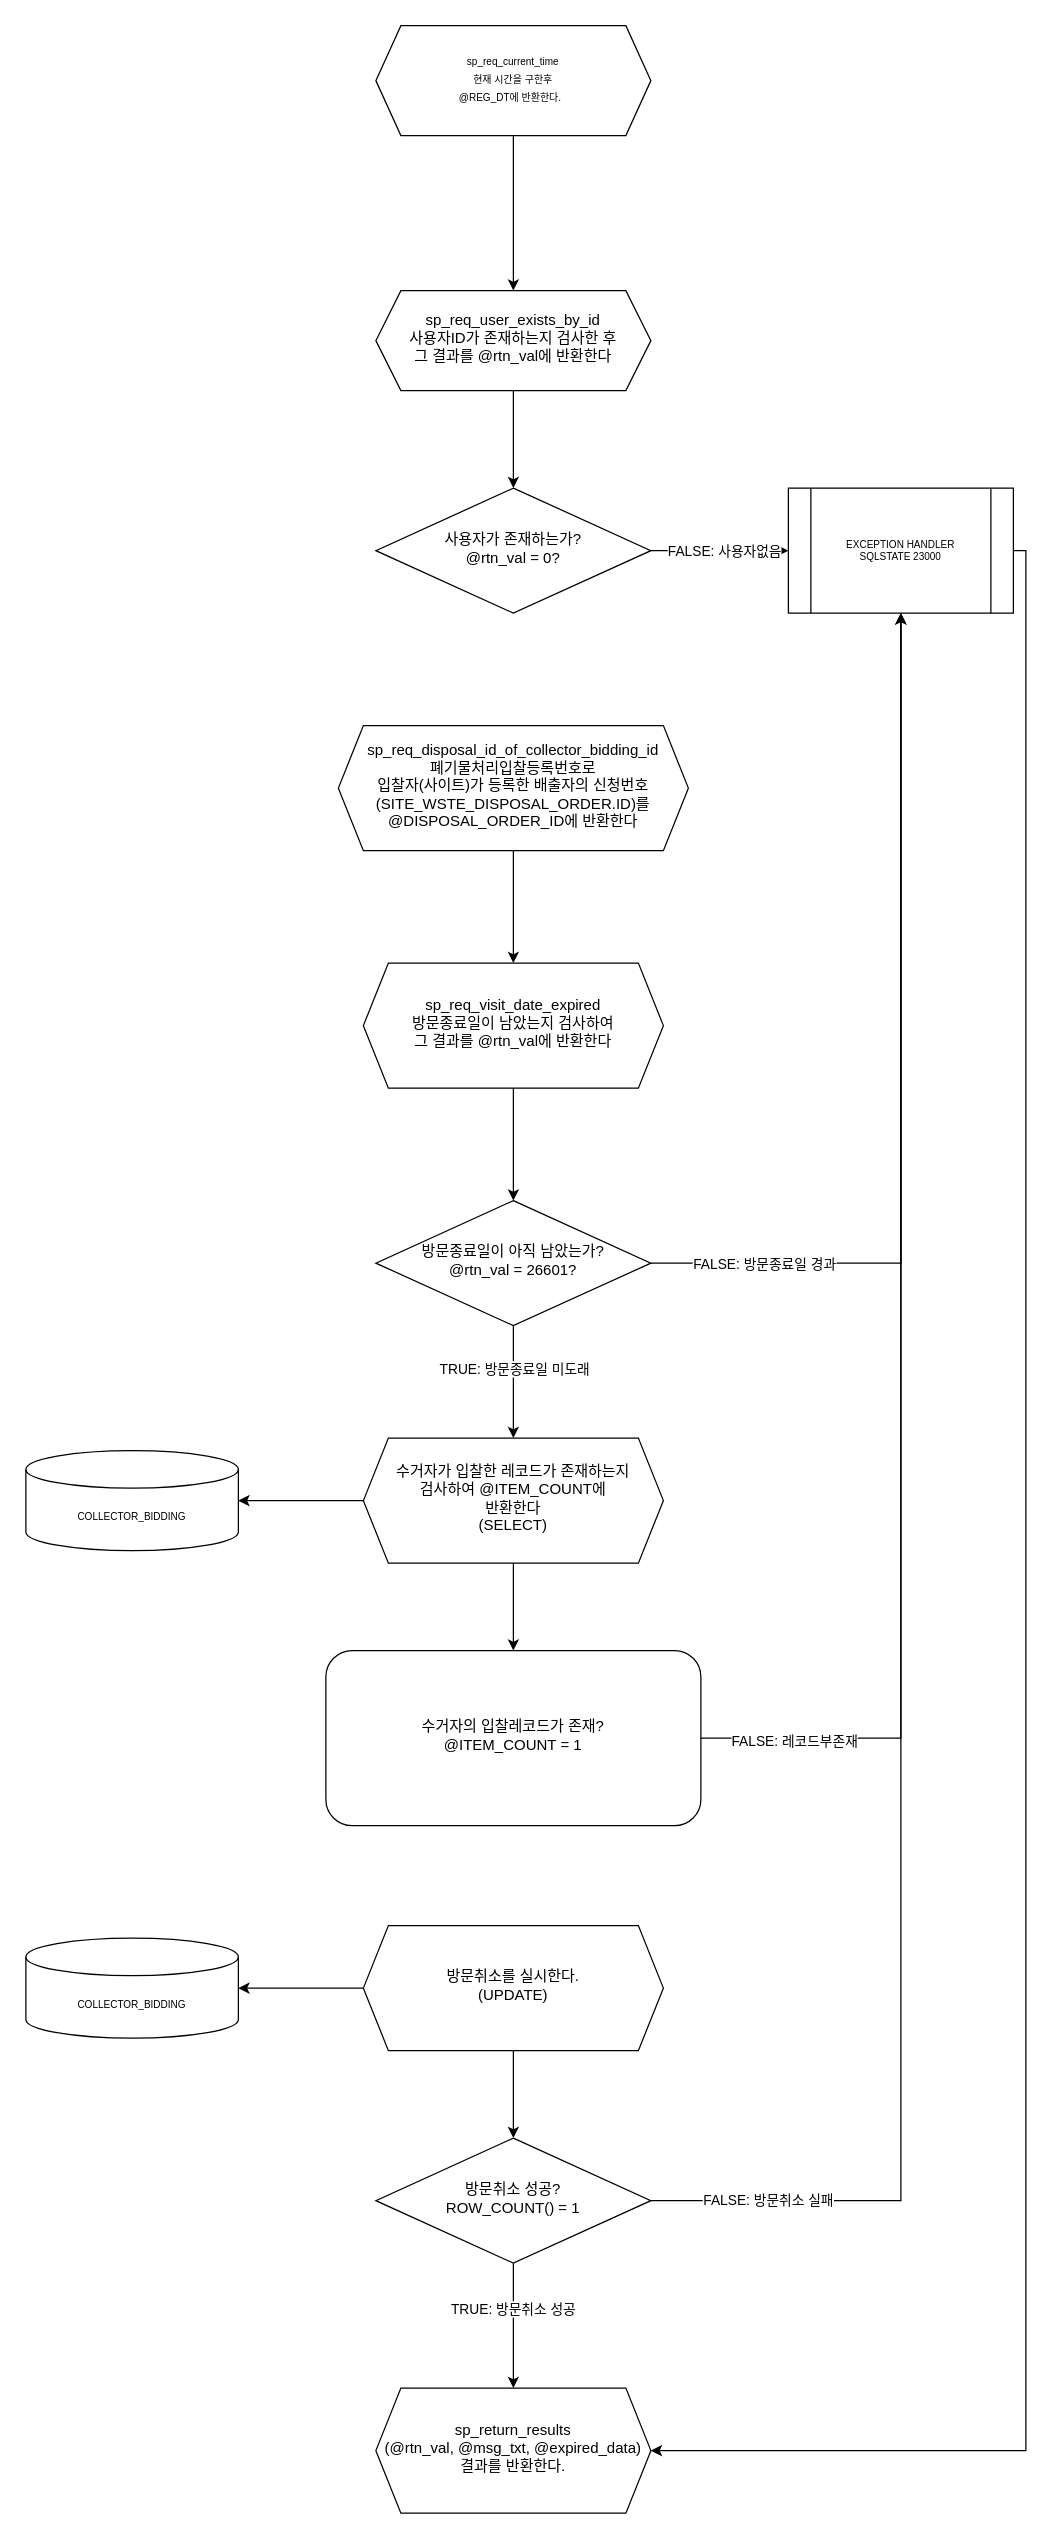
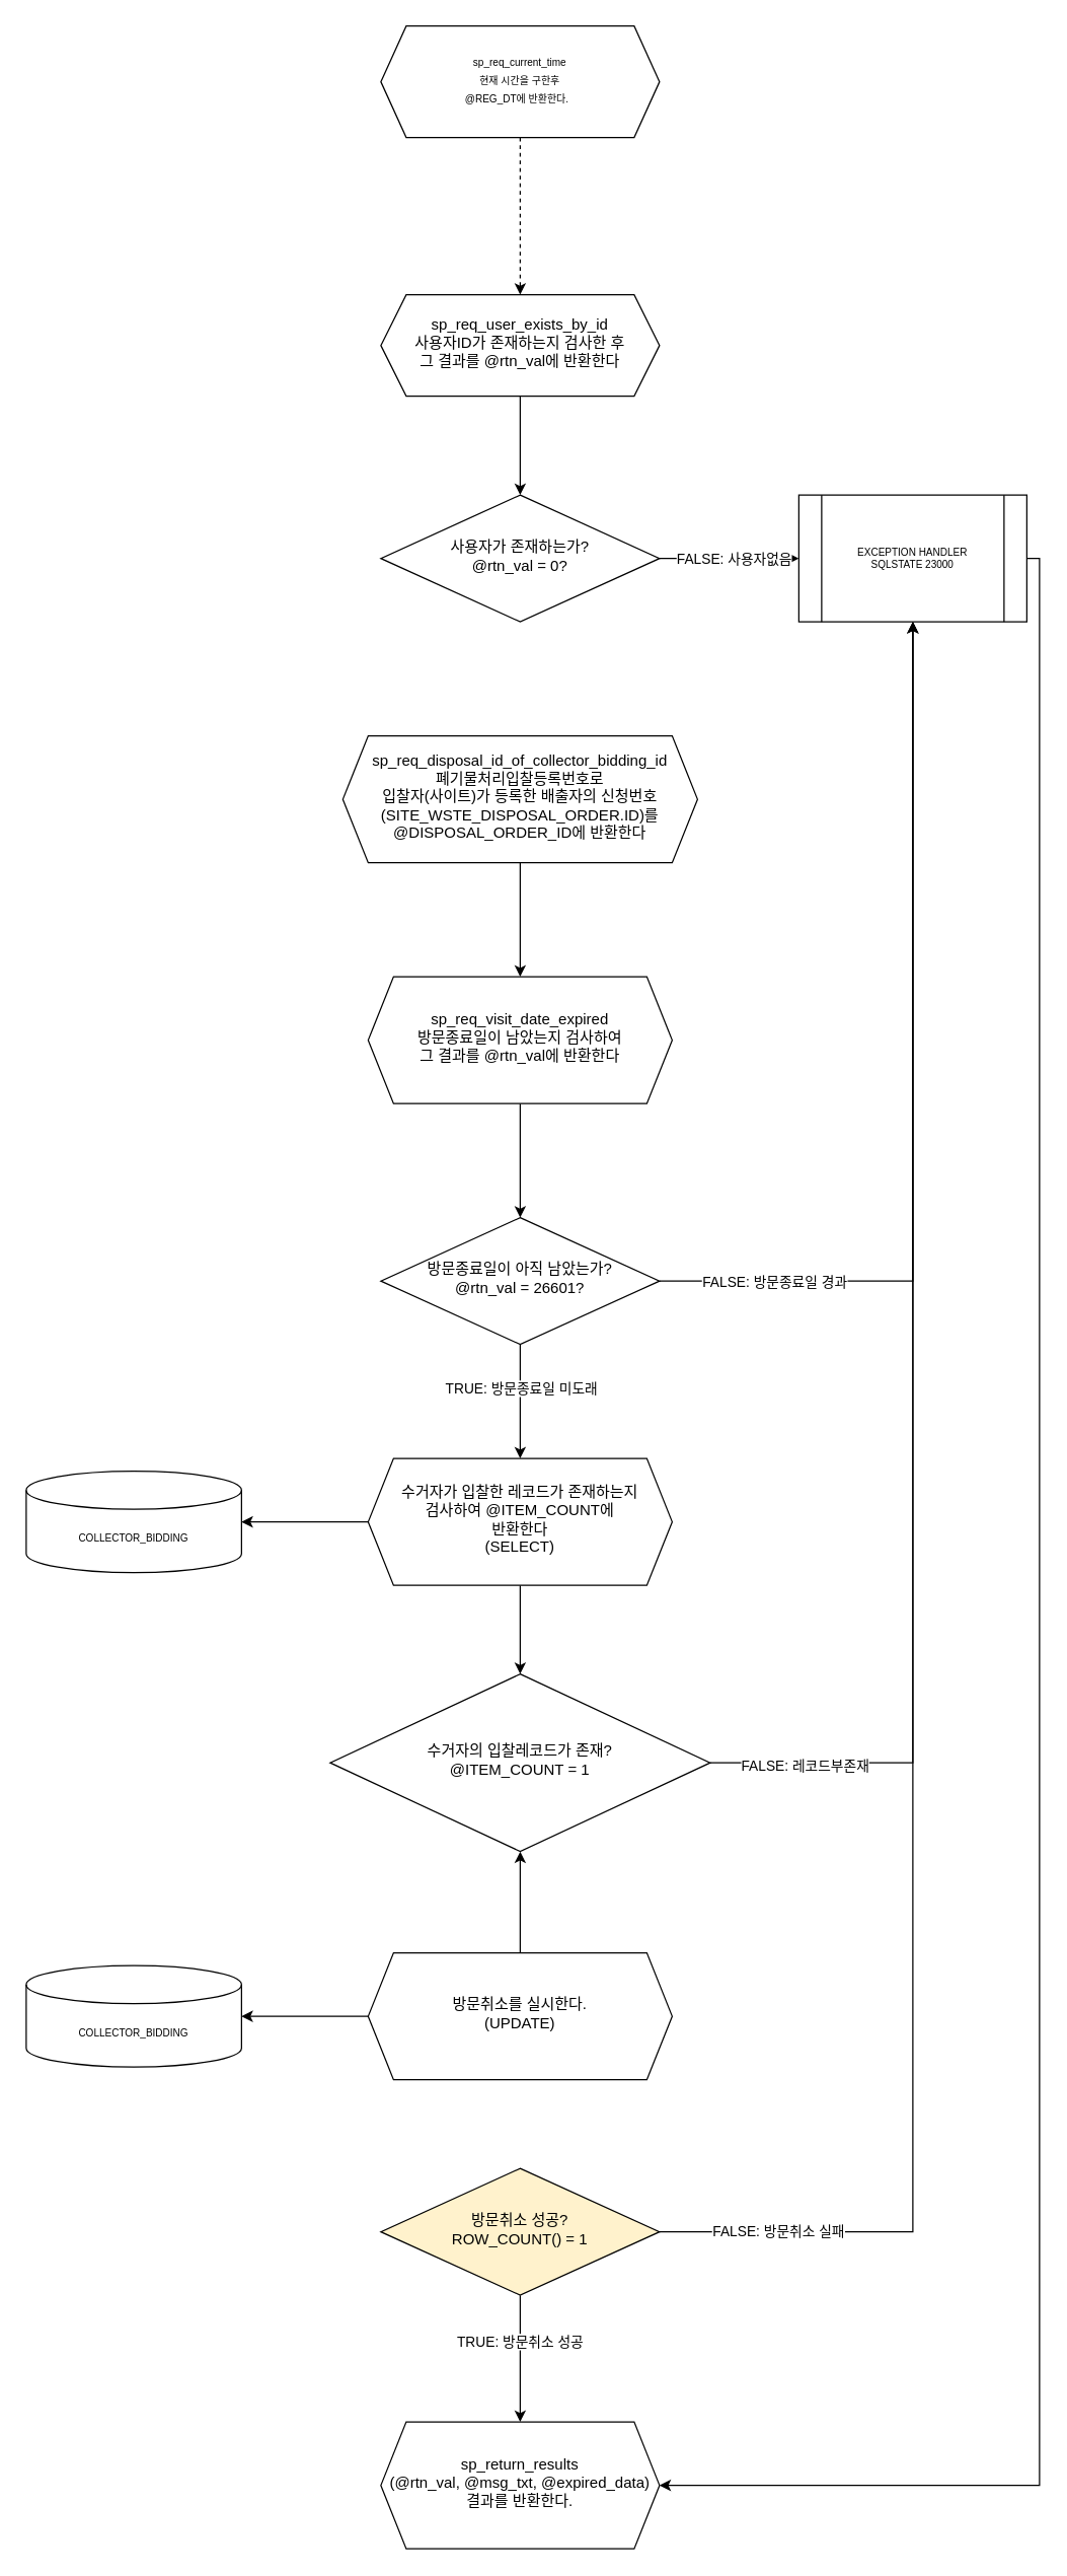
- <mxCell id="2" value="" style="edgeStyle=orthogonalEdgeStyle;rounded=0;orthogonalLoop=1;jettySize=auto;html=1;fontSize=8;" edge="1" parent="1" source="3" target="5"><mxGeometry relative="1" as="geometry" /></mxCell>
+ <mxCell id="2" value="" style="edgeStyle=orthogonalEdgeStyle;rounded=0;orthogonalLoop=1;jettySize=auto;html=1;fontSize=8;dashed=1;" edge="1" parent="1" source="3" target="5"><mxGeometry relative="1" as="geometry" /></mxCell>
- <mxCell id="23" value="수거자의 입찰레코드가 존재?&lt;br&gt;@ITEM_COUNT = 1" style="whiteSpace=wrap;html=1;shadow=0;strokeWidth=1;spacing=6;spacingTop=-4;rounded=1;" vertex="1" parent="1"><mxGeometry x="260" y="1320" width="300" height="140" as="geometry" /></mxCell>
+ <mxCell id="23" value="수거자의 입찰레코드가 존재?&lt;br&gt;@ITEM_COUNT = 1" style="rhombus;whiteSpace=wrap;html=1;shadow=0;strokeWidth=1;spacing=6;spacingTop=-4;" vertex="1" parent="1"><mxGeometry x="260" y="1320" width="300" height="140" as="geometry" /></mxCell>
- <mxCell id="26" value="" style="edgeStyle=orthogonalEdgeStyle;rounded=0;orthogonalLoop=1;jettySize=auto;html=1;entryX=0.5;entryY=0;entryDx=0;entryDy=0;" edge="1" source="28" target="33" parent="1"><mxGeometry relative="1" as="geometry"><mxPoint x="470" y="1700" as="targetPoint" /></mxGeometry></mxCell>
+ <mxCell id="26" value="" style="edgeStyle=orthogonalEdgeStyle;rounded=0;orthogonalLoop=1;jettySize=auto;html=1;" edge="1" source="28" target="23" parent="1"><mxGeometry relative="1" as="geometry"><mxPoint x="470" y="1700" as="targetPoint" /></mxGeometry></mxCell>
- <mxCell id="33" value="방문취소 성공?&lt;br&gt;ROW_COUNT() = 1" style="rhombus;whiteSpace=wrap;html=1;shadow=0;strokeWidth=1;spacing=6;spacingTop=-4;" vertex="1" parent="1"><mxGeometry x="300" y="1710" width="220" height="100" as="geometry" /></mxCell>
+ <mxCell id="33" value="방문취소 성공?&lt;br&gt;ROW_COUNT() = 1" style="rhombus;whiteSpace=wrap;html=1;shadow=0;strokeWidth=1;spacing=6;spacingTop=-4;fillColor=#fff2cc;" vertex="1" parent="1"><mxGeometry x="300" y="1710" width="220" height="100" as="geometry" /></mxCell>
